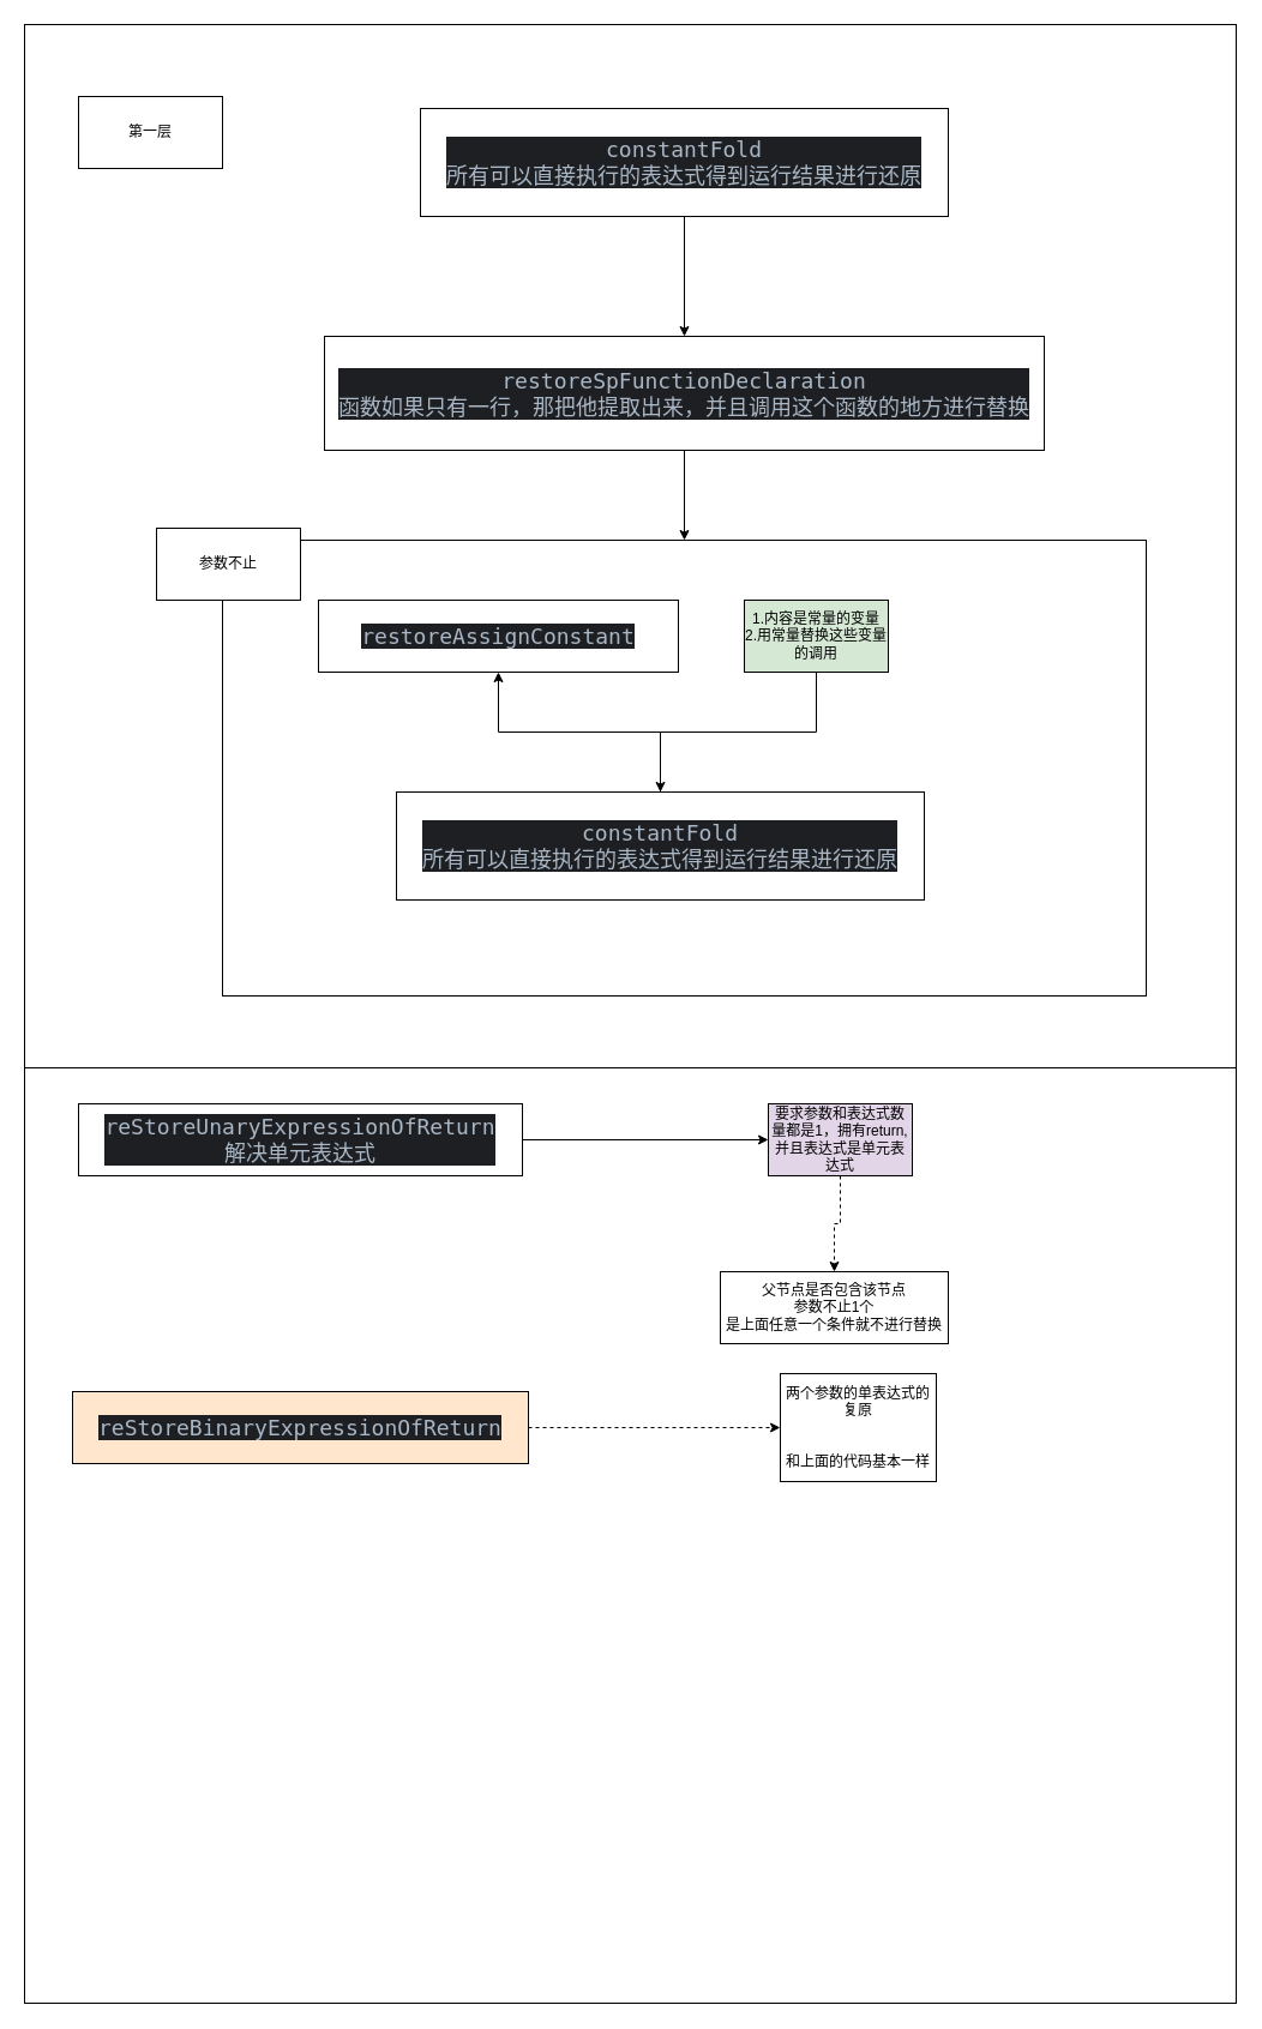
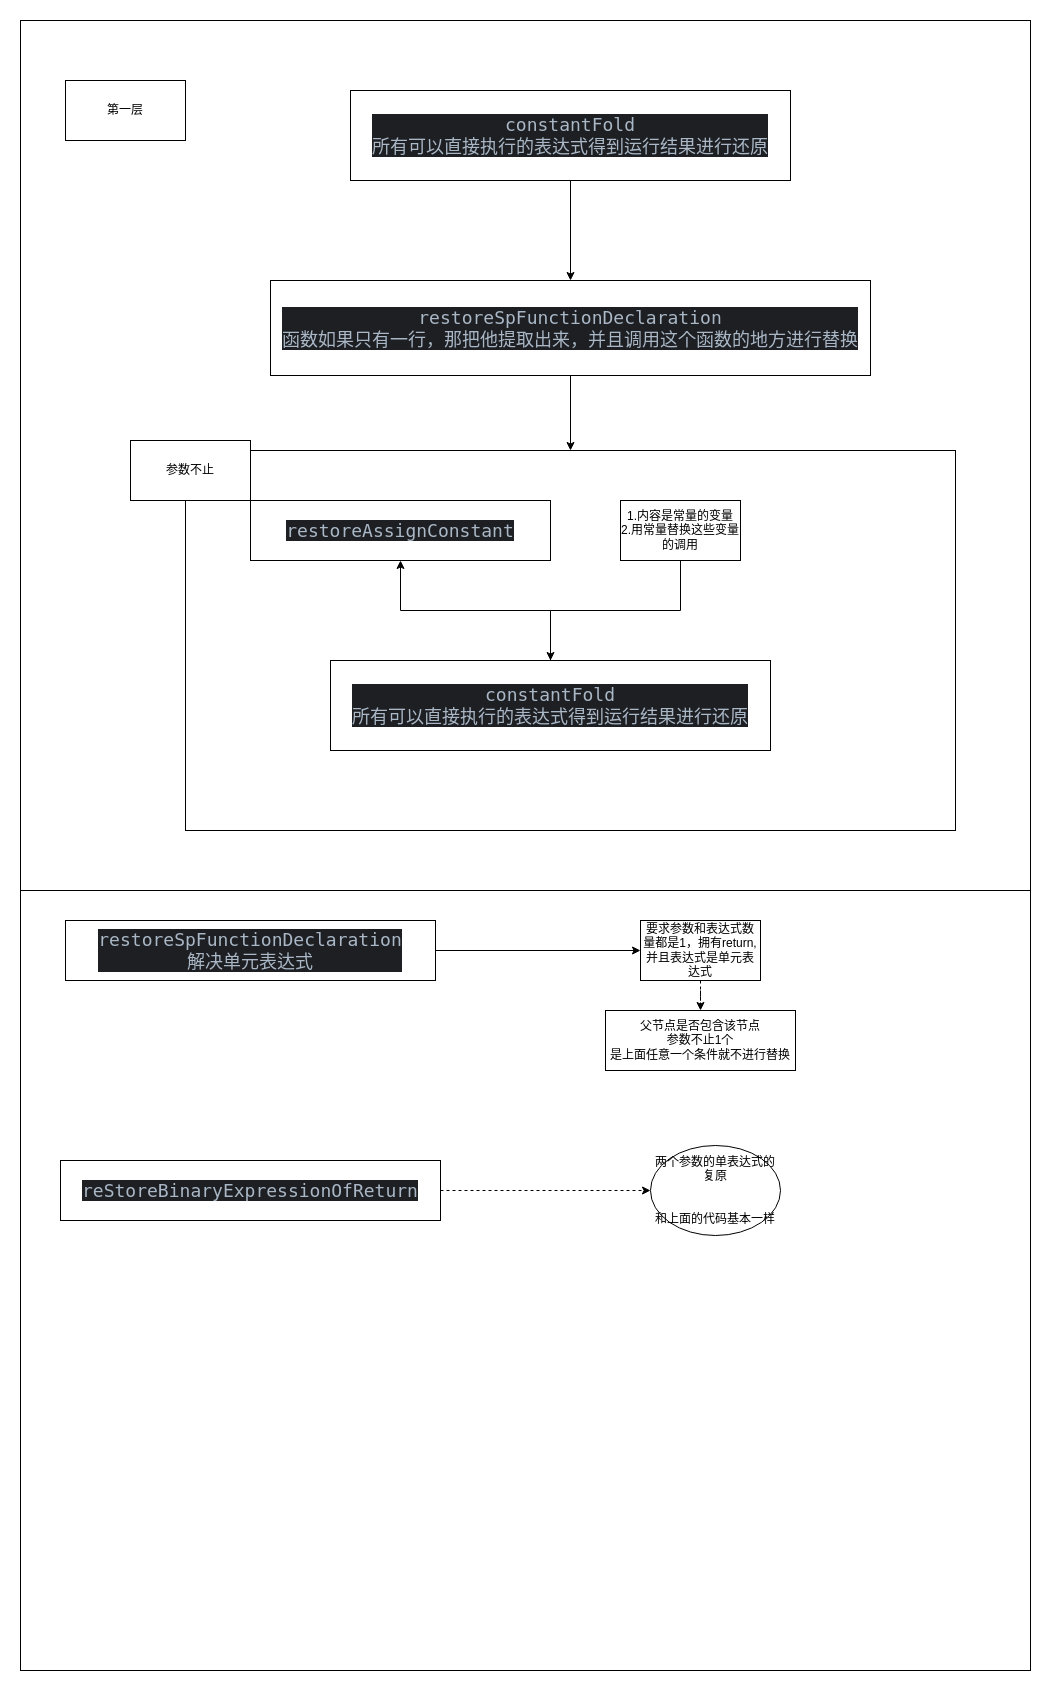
- <mxCell id="9" value="&lt;div style=&quot;background-color:#1e1f22;color:#bcbec4&quot;&gt;&lt;pre style=&quot;font-family:'JetBrains Mono',monospace;font-size:13.5pt;&quot;&gt;&lt;span style=&quot;color:#a9b7c6;&quot;&gt;restoreAssignConstant&lt;/span&gt;&lt;/pre&gt;&lt;/div&gt;" style="rounded=0;whiteSpace=wrap;html=1;movable=0;resizable=0;rotatable=0;deletable=0;editable=0;locked=1;connectable=0;" vertex="1" parent="1"><mxGeometry x="265" y="500" width="300" height="60" as="geometry" /></mxCell>
+ <mxCell id="9" value="&lt;div style=&quot;background-color:#1e1f22;color:#bcbec4&quot;&gt;&lt;pre style=&quot;font-family:'JetBrains Mono',monospace;font-size:13.5pt;&quot;&gt;&lt;span style=&quot;color:#a9b7c6;&quot;&gt;restoreAssignConstant&lt;/span&gt;&lt;/pre&gt;&lt;/div&gt;" style="rounded=0;whiteSpace=wrap;html=1;movable=0;resizable=0;rotatable=0;deletable=0;editable=0;locked=1;connectable=0;" vertex="1" parent="1"><mxGeometry x="250" y="500" width="300" height="60" as="geometry" /></mxCell>
- <mxCell id="11" value="1.内容是常量的变量&lt;br&gt;2.用常量替换这些变量的调用" style="whiteSpace=wrap;html=1;rounded=0;movable=0;resizable=0;rotatable=0;deletable=0;editable=0;locked=1;connectable=0;fillColor=#d5e8d4;" vertex="1" parent="1"><mxGeometry x="620" y="500" width="120" height="60" as="geometry" /></mxCell>
+ <mxCell id="11" value="1.内容是常量的变量&lt;br&gt;2.用常量替换这些变量的调用" style="whiteSpace=wrap;html=1;rounded=0;movable=0;resizable=0;rotatable=0;deletable=0;editable=0;locked=1;connectable=0;" vertex="1" parent="1"><mxGeometry x="620" y="500" width="120" height="60" as="geometry" /></mxCell>
- <mxCell id="17" value="&lt;div style=&quot;background-color:#1e1f22;color:#bcbec4&quot;&gt;&lt;pre style=&quot;font-family:'JetBrains Mono',monospace;font-size:13.5pt;&quot;&gt;&lt;span style=&quot;color:#a9b7c6;&quot;&gt;reStoreUnaryExpressionOfReturn&lt;br/&gt;解决单元表达式&lt;/span&gt;&lt;/pre&gt;&lt;/div&gt;" style="rounded=0;whiteSpace=wrap;html=1;" vertex="1" parent="1"><mxGeometry x="65" y="920" width="370" height="60" as="geometry" /></mxCell>
+ <mxCell id="17" value="&lt;div style=&quot;background-color:#1e1f22;color:#bcbec4&quot;&gt;&lt;pre style=&quot;font-family:'JetBrains Mono',monospace;font-size:13.5pt;&quot;&gt;&lt;span style=&quot;color:#a9b7c6;&quot;&gt;restoreSpFunctionDeclaration&lt;br/&gt;解决单元表达式&lt;/span&gt;&lt;/pre&gt;&lt;/div&gt;" style="rounded=0;whiteSpace=wrap;html=1;" vertex="1" parent="1"><mxGeometry x="65" y="920" width="370" height="60" as="geometry" /></mxCell>
- <mxCell id="19" value="要求参数和表达式数量都是1，拥有return,并且表达式是单元表达式" style="whiteSpace=wrap;html=1;rounded=0;fillColor=#e1d5e7;" vertex="1" parent="1"><mxGeometry x="640" y="920" width="120" height="60" as="geometry" /></mxCell>
+ <mxCell id="19" value="要求参数和表达式数量都是1，拥有return,并且表达式是单元表达式" style="whiteSpace=wrap;html=1;rounded=0;" vertex="1" parent="1"><mxGeometry x="640" y="920" width="120" height="60" as="geometry" /></mxCell>
- <mxCell id="20" value="父节点是否包含该节点&lt;br&gt;参数不止1个&lt;div&gt;是上面任意一个条件就不进行替换&lt;/div&gt;" style="whiteSpace=wrap;html=1;rounded=0;" vertex="1" parent="1"><mxGeometry x="600" y="1060" width="190" height="60" as="geometry" /></mxCell>
+ <mxCell id="20" value="父节点是否包含该节点&lt;br&gt;参数不止1个&lt;div&gt;是上面任意一个条件就不进行替换&lt;/div&gt;" style="whiteSpace=wrap;html=1;rounded=0;" vertex="1" parent="1"><mxGeometry x="605" y="1010" width="190" height="60" as="geometry" /></mxCell>
- <mxCell id="22" value="&lt;div style=&quot;background-color:#1e1f22;color:#bcbec4&quot;&gt;&lt;pre style=&quot;font-family:'JetBrains Mono',monospace;font-size:13.5pt;&quot;&gt;&lt;span style=&quot;color:#a9b7c6;&quot;&gt;reStoreBinaryExpressionOfReturn&lt;/span&gt;&lt;/pre&gt;&lt;/div&gt;" style="whiteSpace=wrap;html=1;rounded=0;fillColor=#ffe6cc;" vertex="1" parent="1"><mxGeometry x="60" y="1160" width="380" height="60" as="geometry" /></mxCell>
+ <mxCell id="22" value="&lt;div style=&quot;background-color:#1e1f22;color:#bcbec4&quot;&gt;&lt;pre style=&quot;font-family:'JetBrains Mono',monospace;font-size:13.5pt;&quot;&gt;&lt;span style=&quot;color:#a9b7c6;&quot;&gt;reStoreBinaryExpressionOfReturn&lt;/span&gt;&lt;/pre&gt;&lt;/div&gt;" style="whiteSpace=wrap;html=1;rounded=0;" vertex="1" parent="1"><mxGeometry x="60" y="1160" width="380" height="60" as="geometry" /></mxCell>
- <mxCell id="23" value="两个参数的单表达式的复原&lt;br&gt;&lt;br&gt;&lt;br&gt;和上面的代码基本一样" style="whiteSpace=wrap;html=1;rounded=0;" vertex="1" parent="1"><mxGeometry x="650" y="1145" width="130" height="90" as="geometry" /></mxCell>
+ <mxCell id="23" value="两个参数的单表达式的复原&lt;br&gt;&lt;br&gt;&lt;br&gt;和上面的代码基本一样" style="ellipse;whiteSpace=wrap;html=1;" vertex="1" parent="1"><mxGeometry x="650" y="1145" width="130" height="90" as="geometry" /></mxCell>
